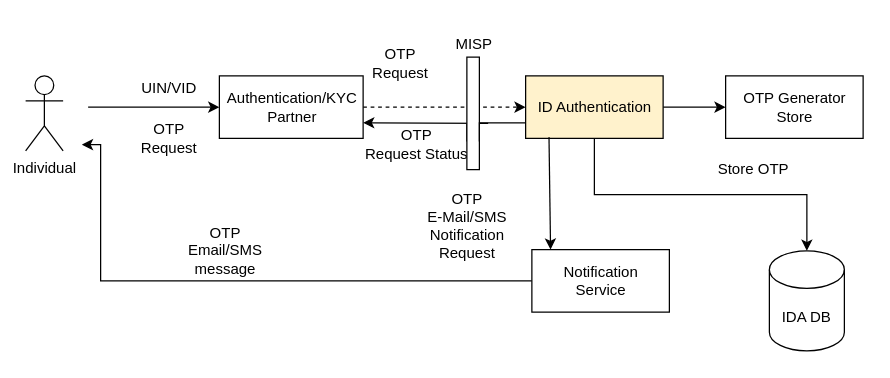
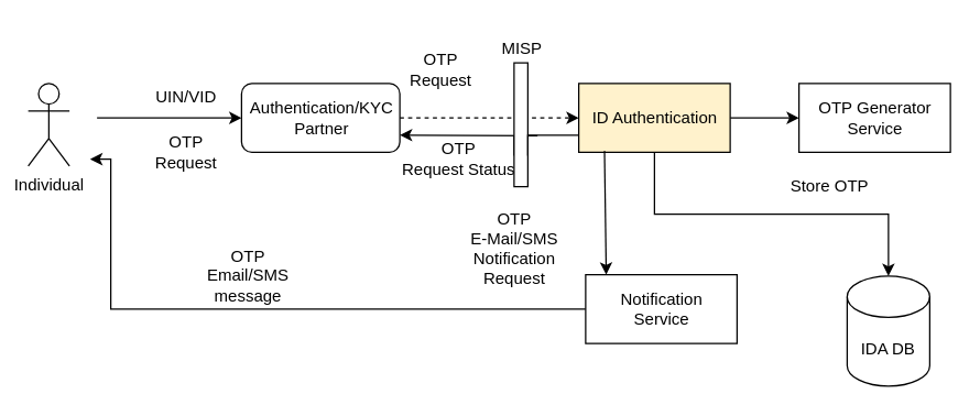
- <mxCell id="5" value="Authentication/KYC &lt;br&gt;Partner" style="html=1;" parent="1" vertex="1"><mxGeometry x="175" y="60" width="115" height="50" as="geometry" /></mxCell>
+ <mxCell id="5" value="Authentication/KYC &lt;br&gt;Partner" style="html=1;rounded=1;" parent="1" vertex="1"><mxGeometry x="175" y="60" width="115" height="50" as="geometry" /></mxCell>
- <mxCell id="11" value="OTP Generator&lt;br&gt;Store" style="html=1;" parent="1" vertex="1"><mxGeometry x="580" y="60" width="110" height="50" as="geometry" /></mxCell>
+ <mxCell id="11" value="OTP Generator&lt;br&gt;Service" style="html=1;" parent="1" vertex="1"><mxGeometry x="580" y="60" width="110" height="50" as="geometry" /></mxCell>
